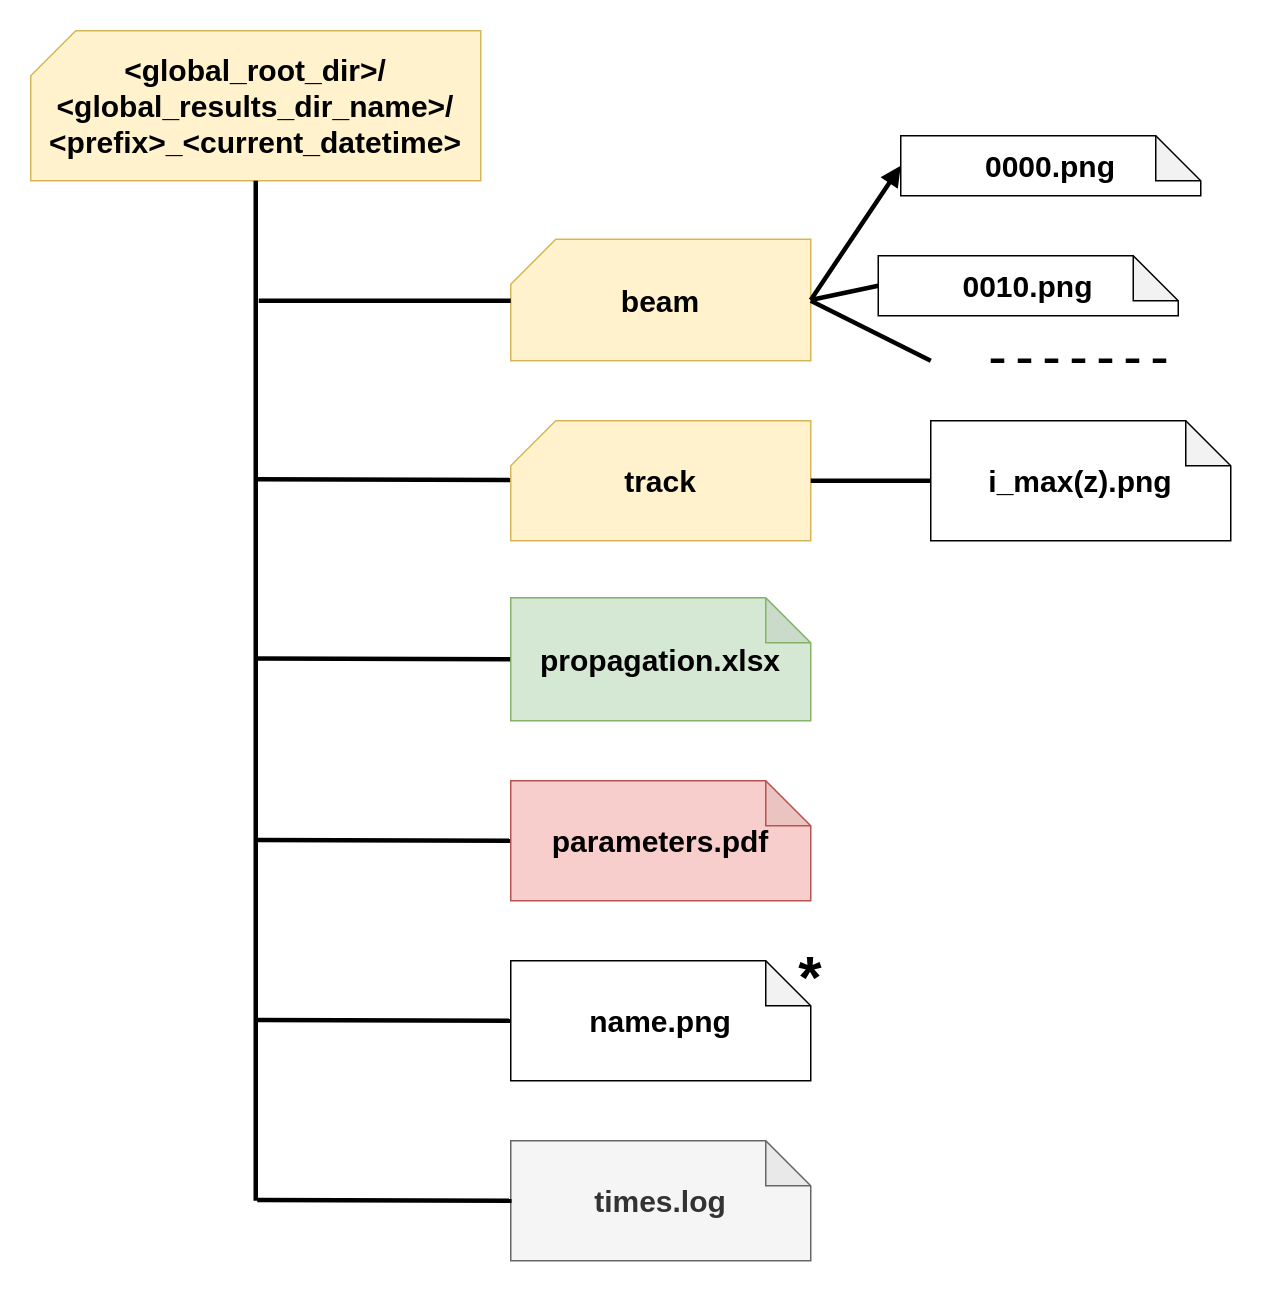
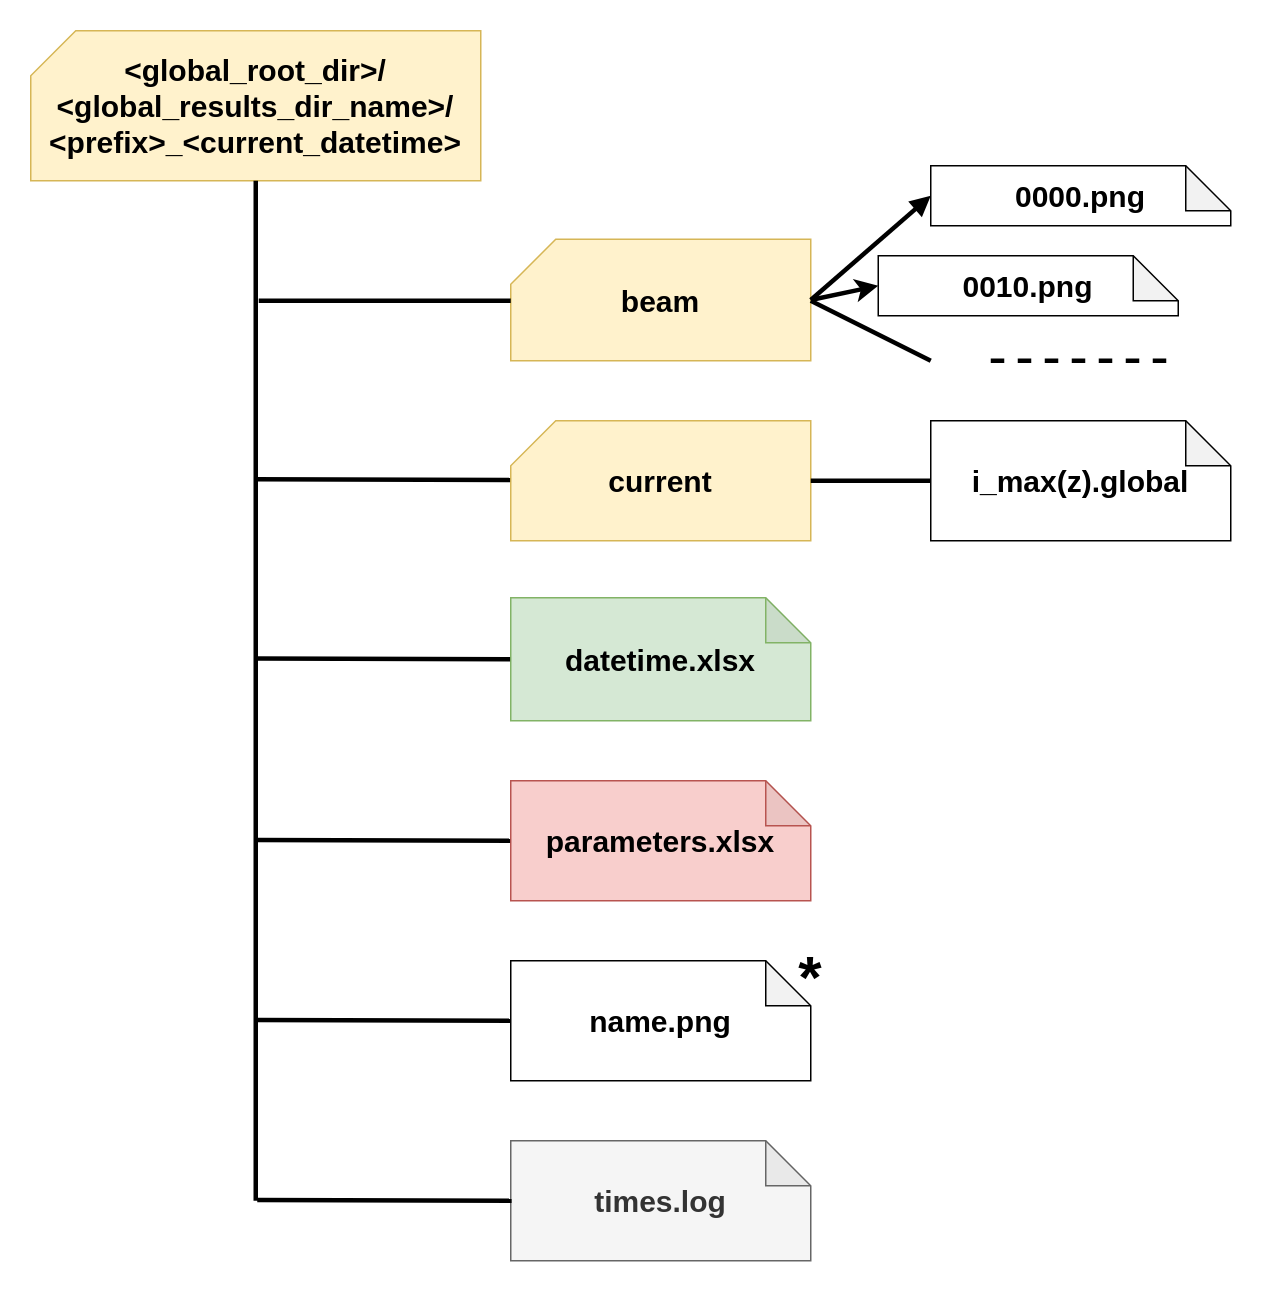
- <mxCell id="14" value="&lt;b&gt;&lt;font style=&quot;font-size: 20px&quot;&gt;0000.png&lt;/font&gt;&lt;/b&gt;" style="shape=note;whiteSpace=wrap;html=1;backgroundOutline=1;darkOpacity=0.05;" parent="1" vertex="1"><mxGeometry x="600" y="90" width="200" height="40" as="geometry" /></mxCell>
+ <mxCell id="14" value="&lt;b&gt;&lt;font style=&quot;font-size: 20px&quot;&gt;0000.png&lt;/font&gt;&lt;/b&gt;" style="shape=note;whiteSpace=wrap;html=1;backgroundOutline=1;darkOpacity=0.05;" parent="1" vertex="1"><mxGeometry x="620" y="110" width="200" height="40" as="geometry" /></mxCell>
- <mxCell id="20" value="" style="endArrow=none;html=1;strokeWidth=3;exitX=1;exitY=0.5;exitDx=0;exitDy=0;exitPerimeter=0;entryX=0;entryY=0.5;entryDx=0;entryDy=0;entryPerimeter=0;" parent="1" source="2" target="15" edge="1"><mxGeometry width="50" height="50" relative="1" as="geometry"><mxPoint x="550" y="209.667" as="sourcePoint" /><mxPoint x="630" y="139.667" as="targetPoint" /></mxGeometry></mxCell>
+ <mxCell id="20" value="" style="endArrow=classic;html=1;strokeWidth=3;exitX=1;exitY=0.5;exitDx=0;exitDy=0;exitPerimeter=0;entryX=0;entryY=0.5;entryDx=0;entryDy=0;entryPerimeter=0;" parent="1" source="2" target="15" edge="1"><mxGeometry width="50" height="50" relative="1" as="geometry"><mxPoint x="550" y="209.667" as="sourcePoint" /><mxPoint x="630" y="139.667" as="targetPoint" /></mxGeometry></mxCell>
- <mxCell id="3" value="&lt;font style=&quot;font-size: 20px&quot;&gt;&lt;b&gt;track&lt;/b&gt;&lt;/font&gt;" style="shape=card;whiteSpace=wrap;html=1;fillColor=#fff2cc;strokeColor=#d6b656;" parent="1" vertex="1"><mxGeometry x="340" y="280" width="200" height="80" as="geometry" /></mxCell>
+ <mxCell id="3" value="&lt;font style=&quot;font-size: 20px&quot;&gt;&lt;b&gt;current&lt;/b&gt;&lt;/font&gt;" style="shape=card;whiteSpace=wrap;html=1;fillColor=#fff2cc;strokeColor=#d6b656;" parent="1" vertex="1"><mxGeometry x="340" y="280" width="200" height="80" as="geometry" /></mxCell>
- <mxCell id="16" value="&lt;b&gt;&lt;font style=&quot;font-size: 20px&quot;&gt;i_max(z).png&lt;/font&gt;&lt;/b&gt;" style="shape=note;whiteSpace=wrap;html=1;backgroundOutline=1;darkOpacity=0.05;" parent="1" vertex="1"><mxGeometry x="620" y="280" width="200" height="80" as="geometry" /></mxCell>
+ <mxCell id="16" value="&lt;b&gt;&lt;font style=&quot;font-size: 20px&quot;&gt;i_max(z).global&lt;/font&gt;&lt;/b&gt;" style="shape=note;whiteSpace=wrap;html=1;backgroundOutline=1;darkOpacity=0.05;" parent="1" vertex="1"><mxGeometry x="620" y="280" width="200" height="80" as="geometry" /></mxCell>
- <mxCell id="4" value="&lt;font style=&quot;font-size: 20px&quot;&gt;&lt;b&gt;propagation.xlsx&lt;/b&gt;&lt;/font&gt;" style="shape=note;whiteSpace=wrap;html=1;backgroundOutline=1;darkOpacity=0.05;fillColor=#d5e8d4;strokeColor=#82b366;" parent="1" vertex="1"><mxGeometry x="340" y="398" width="200" height="82" as="geometry" /></mxCell>
+ <mxCell id="4" value="&lt;font style=&quot;font-size: 20px&quot;&gt;&lt;b&gt;datetime.xlsx&lt;/b&gt;&lt;/font&gt;" style="shape=note;whiteSpace=wrap;html=1;backgroundOutline=1;darkOpacity=0.05;fillColor=#d5e8d4;strokeColor=#82b366;" parent="1" vertex="1"><mxGeometry x="340" y="398" width="200" height="82" as="geometry" /></mxCell>
- <mxCell id="5" value="&lt;b&gt;&lt;font style=&quot;font-size: 20px&quot;&gt;parameters.pdf&lt;/font&gt;&lt;/b&gt;" style="shape=note;whiteSpace=wrap;html=1;backgroundOutline=1;darkOpacity=0.05;fillColor=#f8cecc;strokeColor=#b85450;" parent="1" vertex="1"><mxGeometry x="340" y="520" width="200" height="80" as="geometry" /></mxCell>
+ <mxCell id="5" value="&lt;b&gt;&lt;font style=&quot;font-size: 20px&quot;&gt;parameters.xlsx&lt;/font&gt;&lt;/b&gt;" style="shape=note;whiteSpace=wrap;html=1;backgroundOutline=1;darkOpacity=0.05;fillColor=#f8cecc;strokeColor=#b85450;" parent="1" vertex="1"><mxGeometry x="340" y="520" width="200" height="80" as="geometry" /></mxCell>
